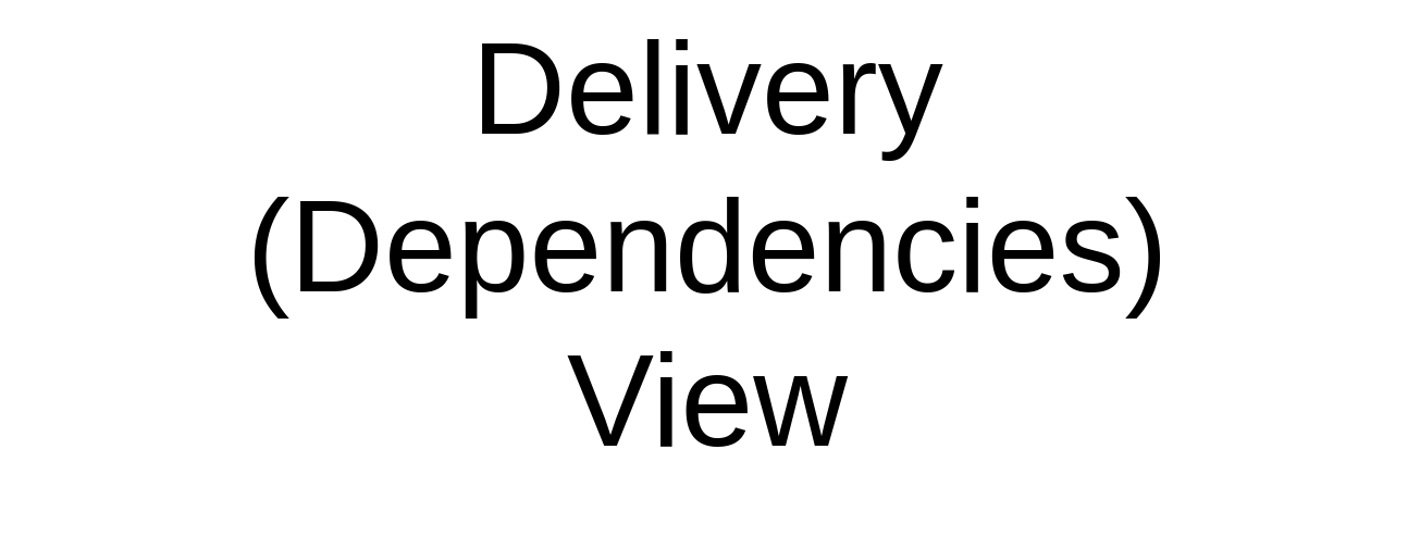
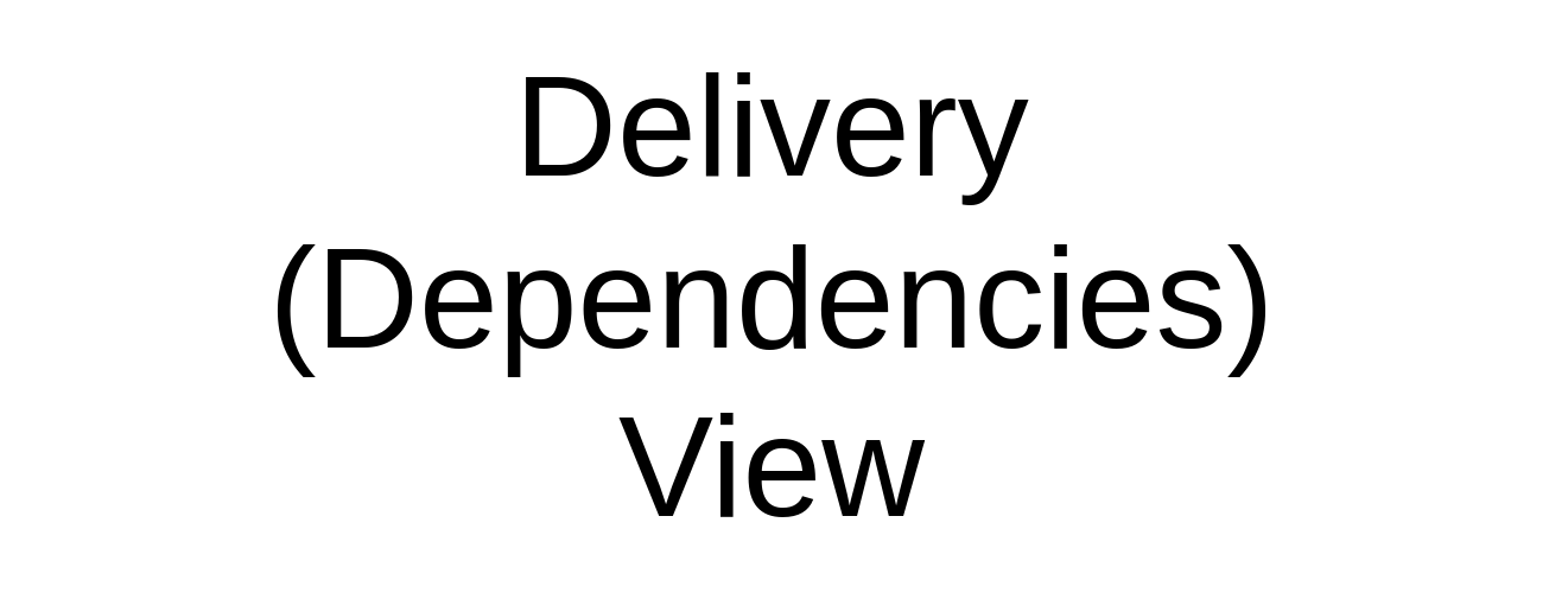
- <mxCell id="2" value="Delivery&lt;br&gt;(Dependencies)&lt;br&gt;View" style="text;html=1;strokeColor=none;fillColor=none;align=center;verticalAlign=middle;whiteSpace=wrap;rounded=0;fontSize=48;opacity=30;" parent="1" vertex="1"><mxGeometry x="20" y="10" width="480" height="160" as="geometry" /></mxCell>
+ <mxCell id="2" value="Delivery&lt;br&gt;(Dependencies)&lt;br&gt;View" style="text;html=1;strokeColor=none;fillColor=none;align=center;verticalAlign=middle;whiteSpace=wrap;rounded=0;fontSize=48;opacity=30;" parent="1" vertex="1"><mxGeometry x="20" y="20" width="480" height="160" as="geometry" /></mxCell>
